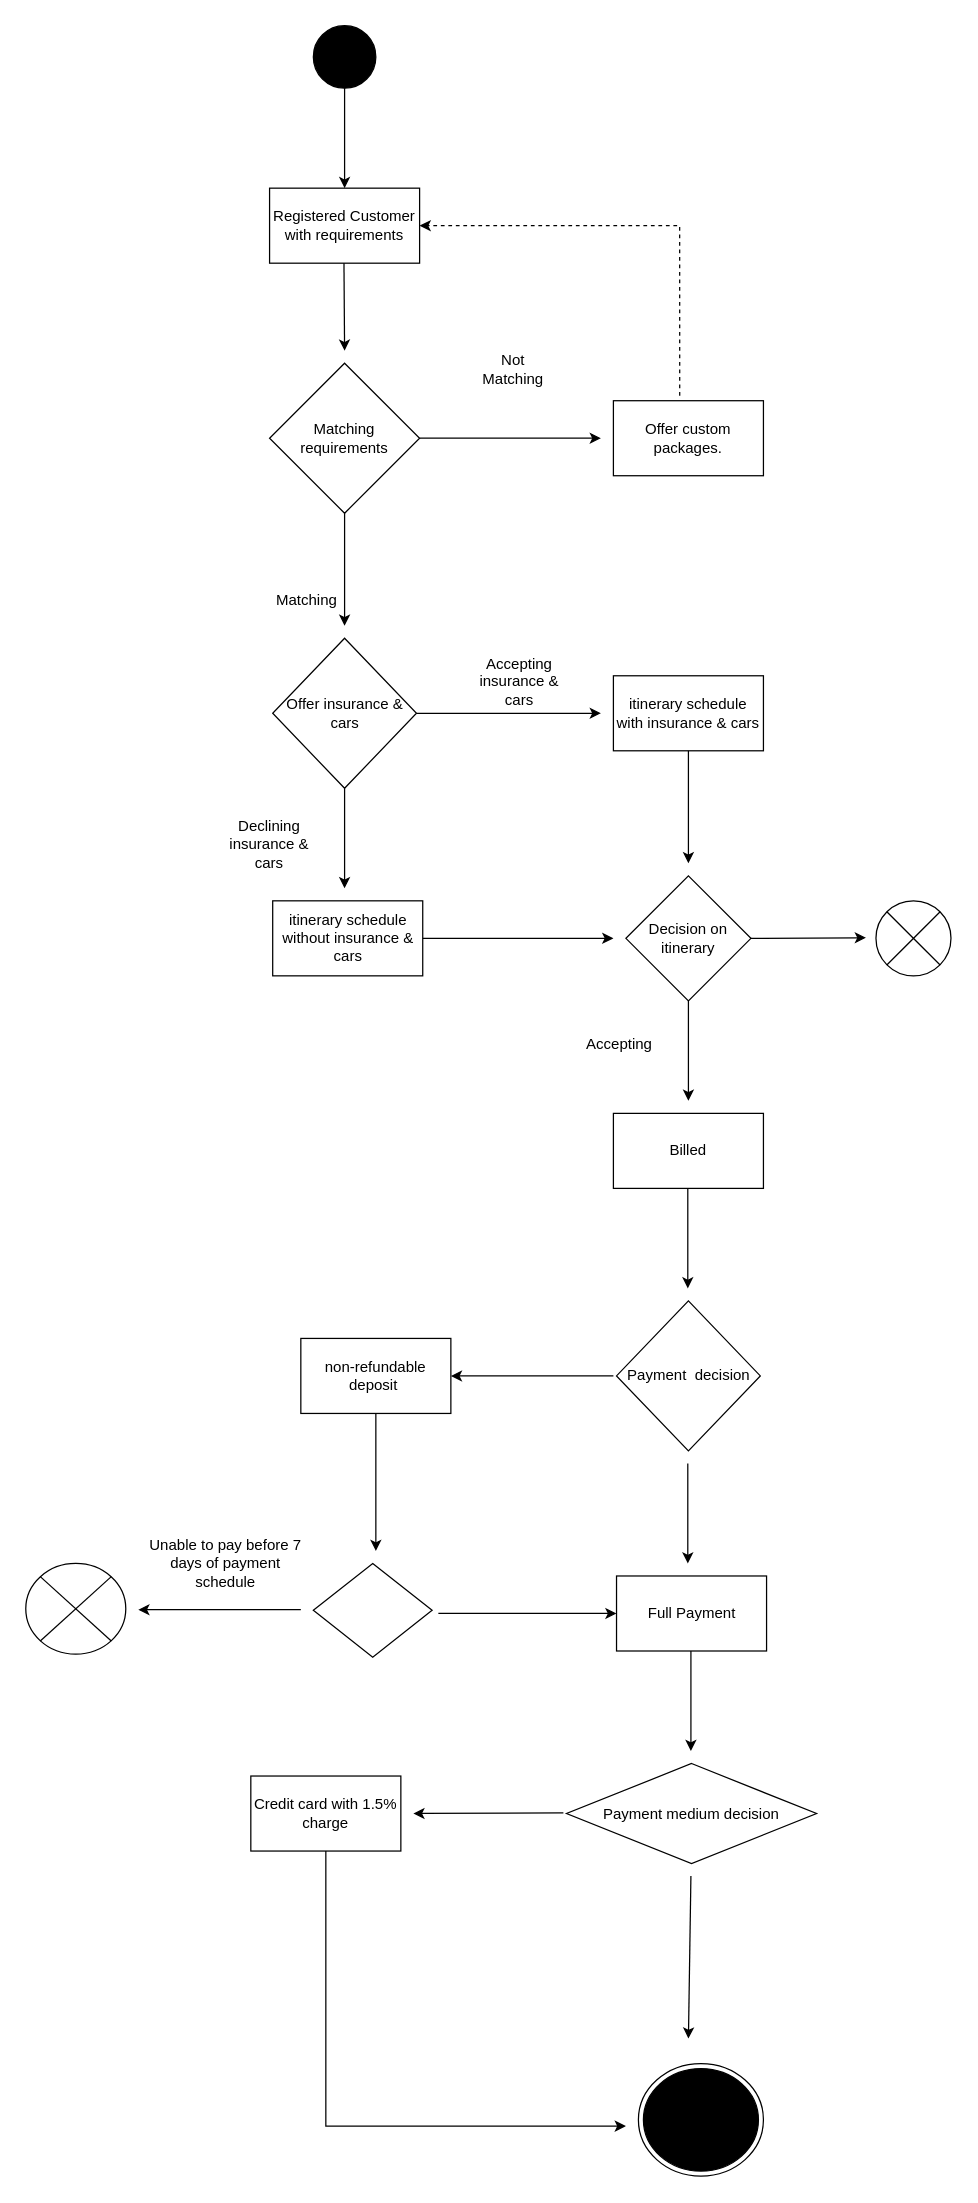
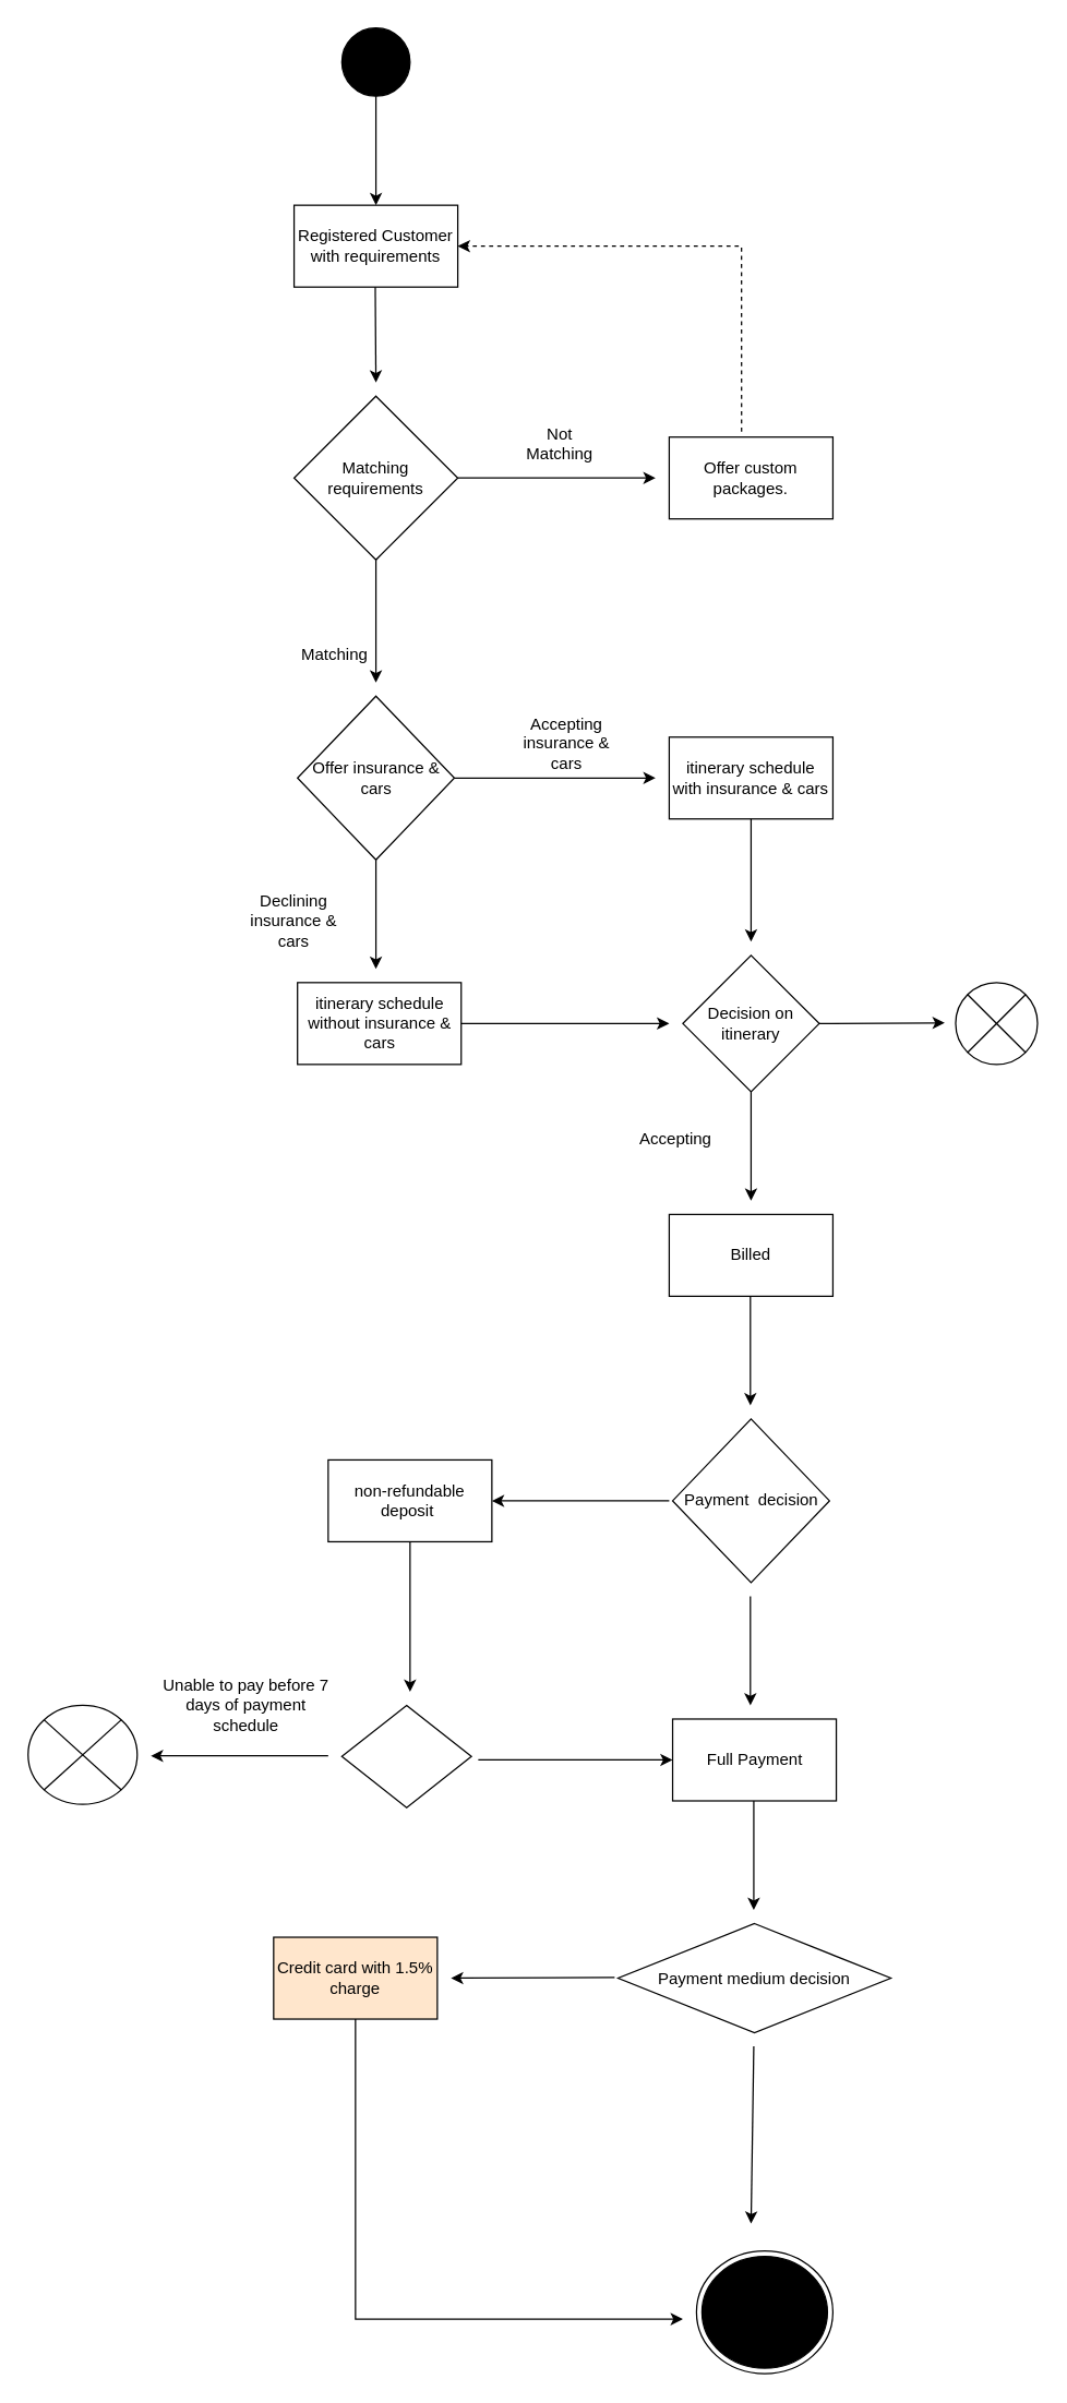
- <mxCell id="10" value="Not Matching" style="text;strokeColor=none;align=center;fillColor=none;html=1;verticalAlign=middle;whiteSpace=wrap;rounded=0;" vertex="1" parent="1"><mxGeometry x="380" y="280" width="60" height="30" as="geometry" /></mxCell>
+ <mxCell id="10" value="Not Matching" style="text;strokeColor=none;align=center;fillColor=none;html=1;verticalAlign=middle;whiteSpace=wrap;rounded=0;" vertex="1" parent="1"><mxGeometry x="380" y="310" width="60" height="30" as="geometry" /></mxCell>
- <mxCell id="39" value="Credit card with 1.5% charge" style="rounded=0;whiteSpace=wrap;html=1;" vertex="1" parent="1"><mxGeometry x="200" y="1420" width="120" height="60" as="geometry" /></mxCell>
+ <mxCell id="39" value="Credit card with 1.5% charge" style="rounded=0;whiteSpace=wrap;html=1;fillColor=#ffe6cc;" vertex="1" parent="1"><mxGeometry x="200" y="1420" width="120" height="60" as="geometry" /></mxCell>
